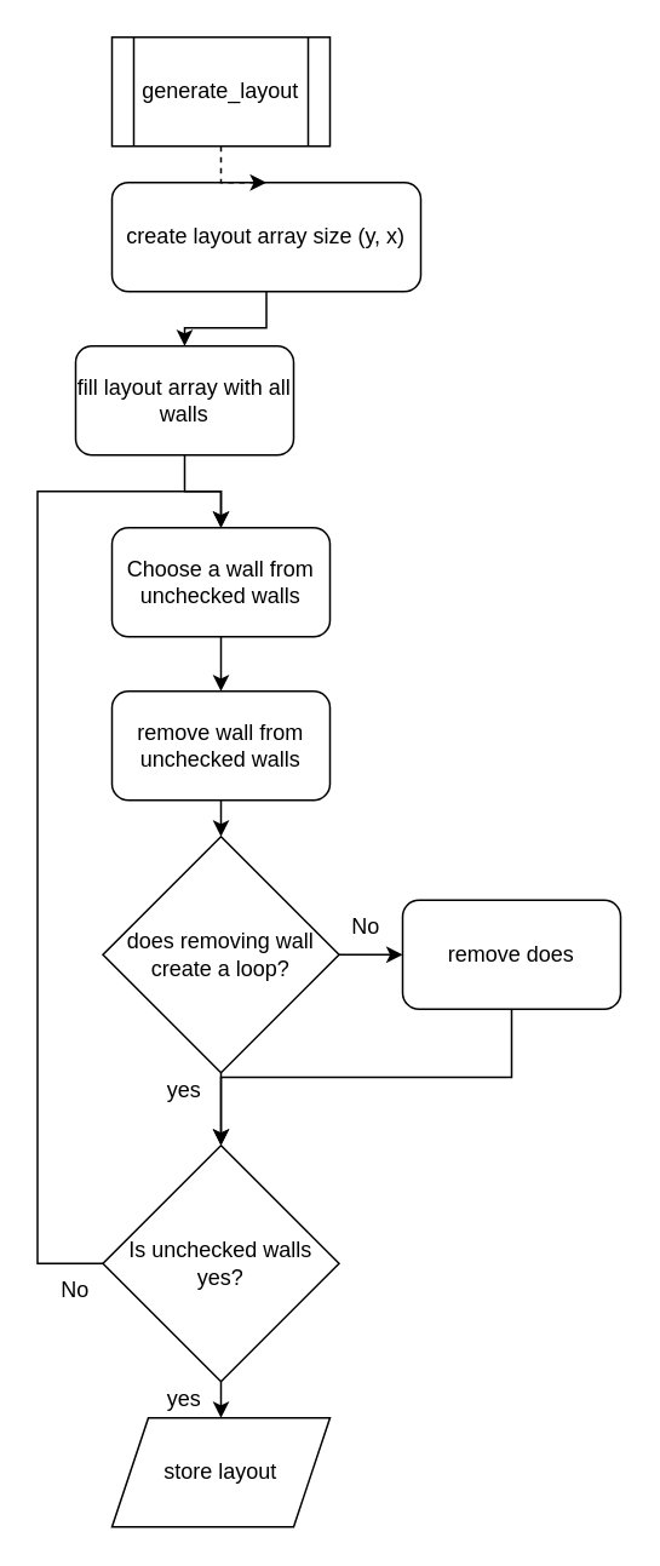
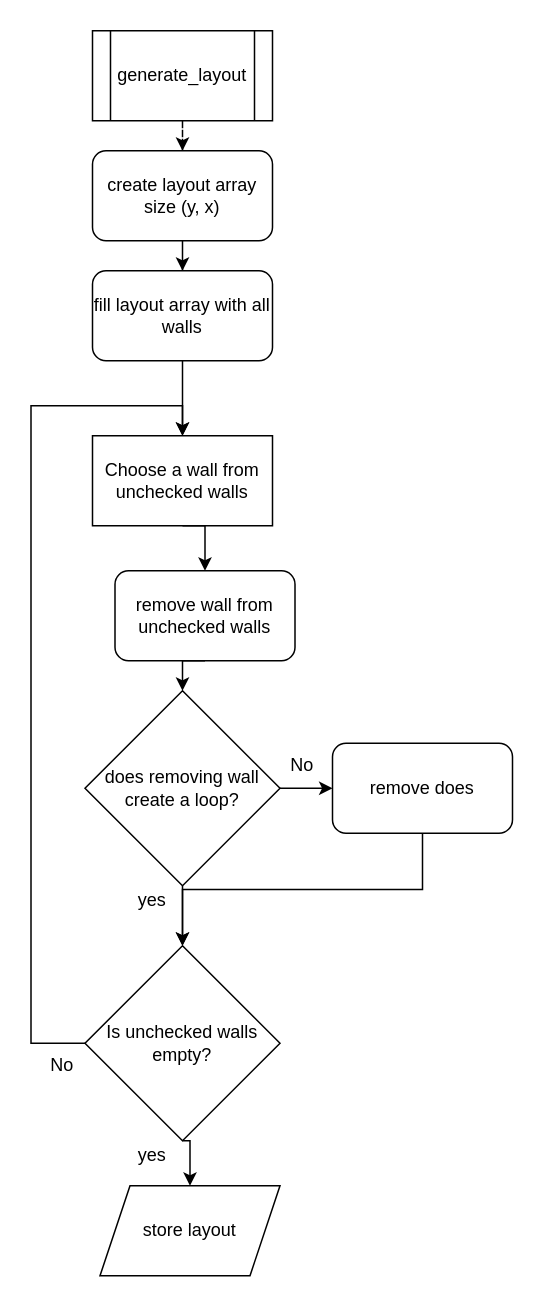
- <mxCell id="19" value="create layout array size (y, x)" style="rounded=1;whiteSpace=wrap;html=1;" vertex="1" parent="1"><mxGeometry x="61" y="100" width="170" height="60" as="geometry" /></mxCell>
+ <mxCell id="19" value="create layout array size (y, x)" style="rounded=1;whiteSpace=wrap;html=1;" vertex="1" parent="1"><mxGeometry x="61" y="100" width="120" height="60" as="geometry" /></mxCell>
- <mxCell id="21" value="fill layout array with all walls" style="rounded=1;whiteSpace=wrap;html=1;" vertex="1" parent="1"><mxGeometry x="41" y="190" width="120" height="60" as="geometry" /></mxCell>
+ <mxCell id="21" value="fill layout array with all walls" style="rounded=1;whiteSpace=wrap;html=1;" vertex="1" parent="1"><mxGeometry x="61" y="180" width="120" height="60" as="geometry" /></mxCell>
- <mxCell id="3" value="Choose a wall from unchecked walls" style="rounded=1;whiteSpace=wrap;html=1;" vertex="1" parent="1"><mxGeometry x="61" y="290" width="120" height="60" as="geometry" /></mxCell>
+ <mxCell id="3" value="Choose a wall from unchecked walls" style="whiteSpace=wrap;html=1;rounded=0;" vertex="1" parent="1"><mxGeometry x="61" y="290" width="120" height="60" as="geometry" /></mxCell>
- <mxCell id="10" value="remove wall from unchecked walls" style="rounded=1;whiteSpace=wrap;html=1;" vertex="1" parent="1"><mxGeometry x="61" y="380" width="120" height="60" as="geometry" /></mxCell>
+ <mxCell id="10" value="remove wall from unchecked walls" style="rounded=1;whiteSpace=wrap;html=1;" vertex="1" parent="1"><mxGeometry x="76" y="380" width="120" height="60" as="geometry" /></mxCell>
- <mxCell id="13" value="Is unchecked walls yes?" style="rhombus;whiteSpace=wrap;html=1;" vertex="1" parent="1"><mxGeometry x="56" y="630" width="130" height="130" as="geometry" /></mxCell>
+ <mxCell id="13" value="Is unchecked walls empty?" style="rhombus;whiteSpace=wrap;html=1;" vertex="1" parent="1"><mxGeometry x="56" y="630" width="130" height="130" as="geometry" /></mxCell>
- <mxCell id="17" value="store layout" style="shape=parallelogram;perimeter=parallelogramPerimeter;whiteSpace=wrap;html=1;fixedSize=1;" vertex="1" parent="1"><mxGeometry x="61" y="780" width="120" height="60" as="geometry" /></mxCell>
+ <mxCell id="17" value="store layout" style="shape=parallelogram;perimeter=parallelogramPerimeter;whiteSpace=wrap;html=1;fixedSize=1;" vertex="1" parent="1"><mxGeometry x="66" y="790" width="120" height="60" as="geometry" /></mxCell>
